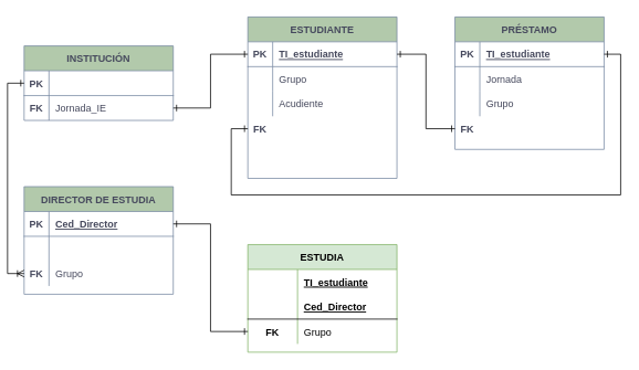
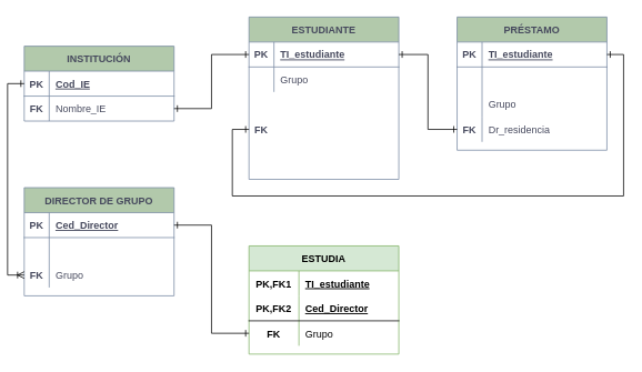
- <mxCell id="38" value="Jornada" style="shape=partialRectangle;connectable=0;fillColor=none;top=0;left=0;bottom=0;right=0;align=left;spacingLeft=6;overflow=hidden;strokeColor=#788AA3;fontColor=#46495D;" parent="36" vertex="1"><mxGeometry x="30" width="150" height="30" as="geometry" /></mxCell>
+ <mxCell id="5" value="Cod_IE" style="shape=partialRectangle;connectable=0;fillColor=none;top=0;left=0;bottom=0;right=0;align=left;spacingLeft=6;fontStyle=5;overflow=hidden;strokeColor=#788AA3;fontColor=#46495D;" parent="3" vertex="1"><mxGeometry x="30" width="150" height="30" as="geometry" /></mxCell>
- <mxCell id="27" value="Acudiente" style="shape=partialRectangle;connectable=0;fillColor=none;top=0;left=0;bottom=0;right=0;align=left;spacingLeft=6;overflow=hidden;strokeColor=#788AA3;fontColor=#46495D;" parent="25" vertex="1"><mxGeometry x="30" width="150" height="30" as="geometry" /></mxCell>
- <mxCell id="8" value="Jornada_IE" style="shape=partialRectangle;connectable=0;fillColor=none;top=0;left=0;bottom=0;right=0;align=left;spacingLeft=6;overflow=hidden;strokeColor=#788AA3;fontColor=#46495D;" parent="6" vertex="1"><mxGeometry x="30" width="150" height="30" as="geometry" /></mxCell>
+ <mxCell id="8" value="Nombre_IE" style="shape=partialRectangle;connectable=0;fillColor=none;top=0;left=0;bottom=0;right=0;align=left;spacingLeft=6;overflow=hidden;strokeColor=#788AA3;fontColor=#46495D;" parent="6" vertex="1"><mxGeometry x="30" width="150" height="30" as="geometry" /></mxCell>
+ <mxCell id="44" value="Dr_residencia" style="shape=partialRectangle;connectable=0;fillColor=none;top=0;left=0;bottom=0;right=0;align=left;spacingLeft=6;overflow=hidden;strokeColor=#788AA3;fontColor=#46495D;" parent="42" vertex="1"><mxGeometry x="30" width="150" height="30" as="geometry" /></mxCell>
- <mxCell id="9" value="DIRECTOR DE ESTUDIA" style="shape=table;startSize=30;container=1;collapsible=1;childLayout=tableLayout;fixedRows=1;rowLines=0;fontStyle=1;align=center;resizeLast=1;fillColor=#B2C9AB;strokeColor=#788AA3;fontColor=#46495D;" parent="1" vertex="1"><mxGeometry x="20" y="225" width="180" height="130" as="geometry" /></mxCell>
+ <mxCell id="9" value="DIRECTOR DE GRUPO" style="shape=table;startSize=30;container=1;collapsible=1;childLayout=tableLayout;fixedRows=1;rowLines=0;fontStyle=1;align=center;resizeLast=1;fillColor=#B2C9AB;strokeColor=#788AA3;fontColor=#46495D;" parent="1" vertex="1"><mxGeometry x="20" y="225" width="180" height="130" as="geometry" /></mxCell>
+ <mxCell id="51" value="PK,FK1" style="shape=partialRectangle;connectable=0;fillColor=none;top=0;left=0;bottom=0;right=0;fontStyle=1;overflow=hidden;" vertex="1" parent="50"><mxGeometry width="60" height="30" as="geometry" /></mxCell>
+ <mxCell id="54" value="PK,FK2" style="shape=partialRectangle;connectable=0;fillColor=none;top=0;left=0;bottom=0;right=0;fontStyle=1;overflow=hidden;" vertex="1" parent="53"><mxGeometry width="60" height="30" as="geometry" /></mxCell>
